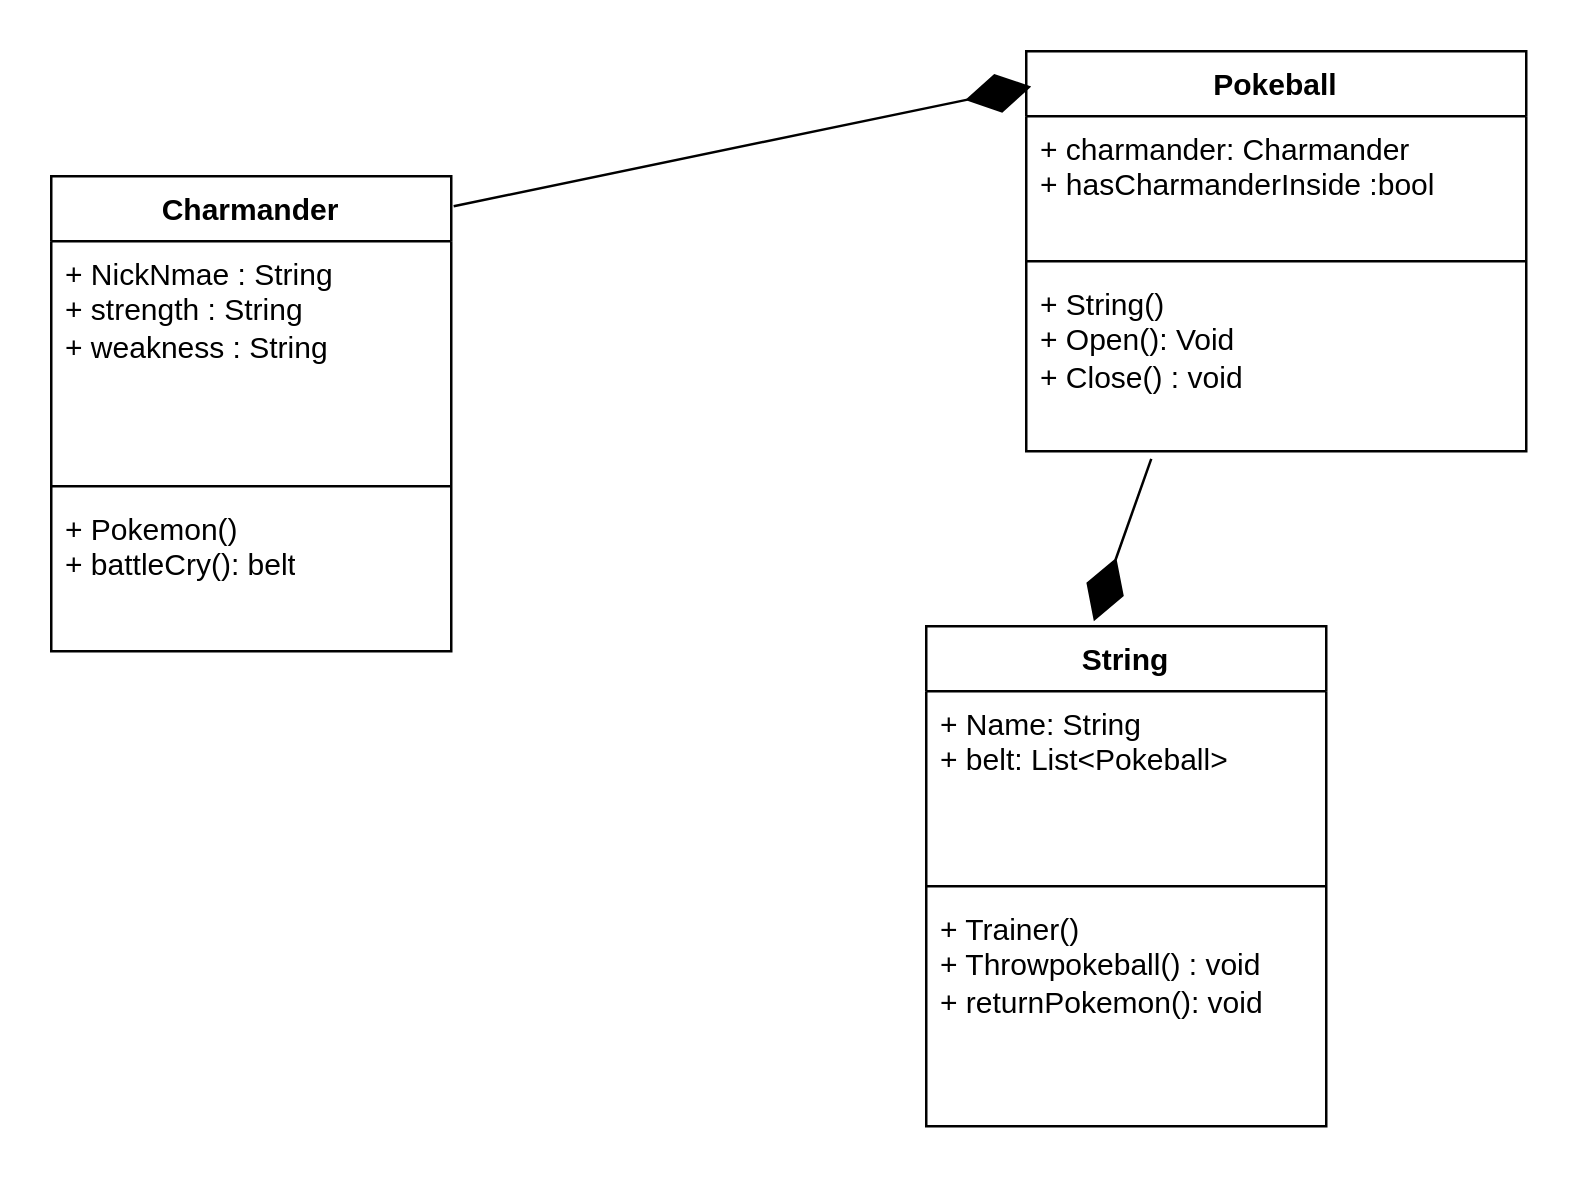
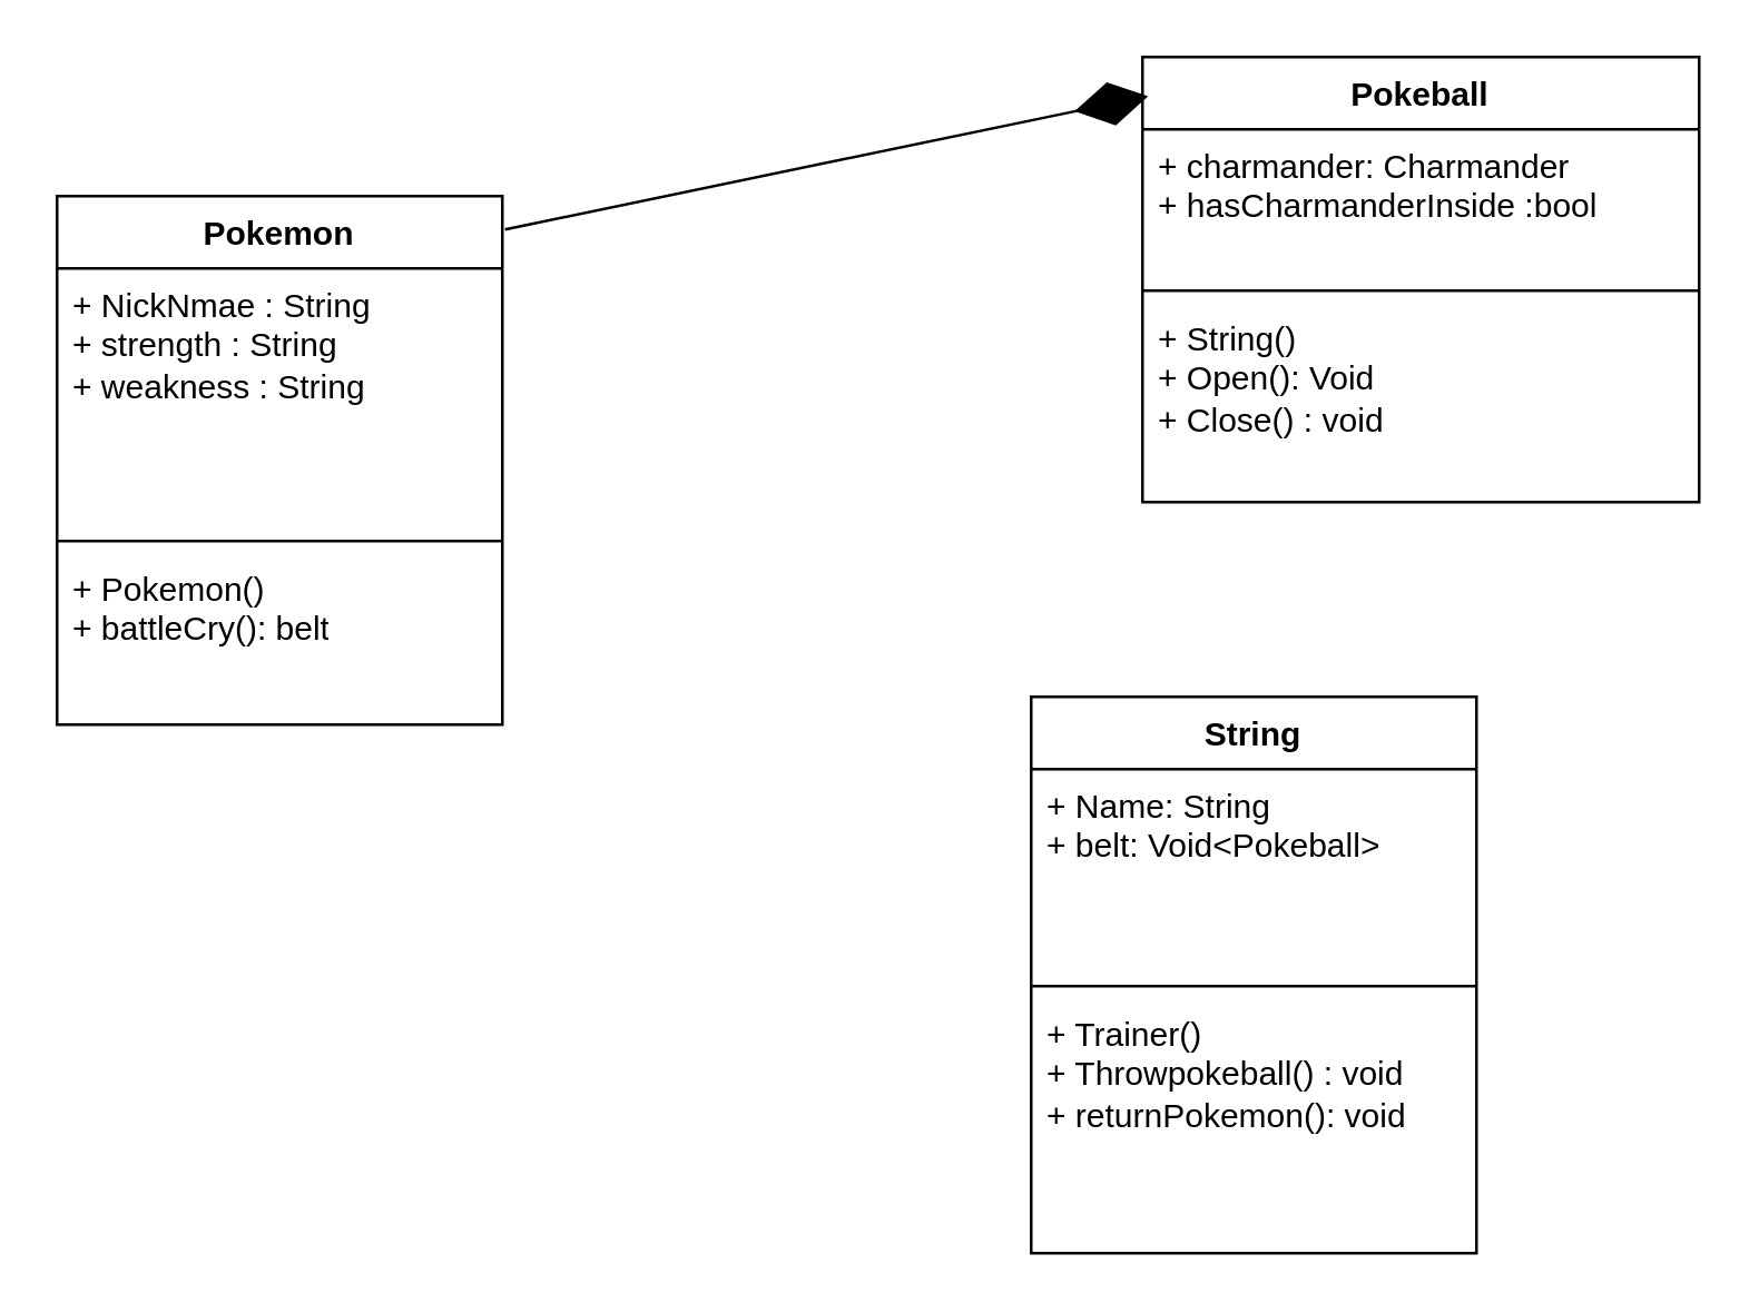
- <mxCell id="2" value="Charmander" style="swimlane;fontStyle=1;align=center;verticalAlign=top;childLayout=stackLayout;horizontal=1;startSize=26;horizontalStack=0;resizeParent=1;resizeParentMax=0;resizeLast=0;collapsible=1;marginBottom=0;whiteSpace=wrap;html=1;" vertex="1" parent="1"><mxGeometry x="20" y="70" width="160" height="190" as="geometry" /></mxCell>
+ <mxCell id="2" value="Pokemon" style="swimlane;fontStyle=1;align=center;verticalAlign=top;childLayout=stackLayout;horizontal=1;startSize=26;horizontalStack=0;resizeParent=1;resizeParentMax=0;resizeLast=0;collapsible=1;marginBottom=0;whiteSpace=wrap;html=1;" vertex="1" parent="1"><mxGeometry x="20" y="70" width="160" height="190" as="geometry" /></mxCell>
- <mxCell id="15" value="" style="endArrow=diamondThin;endFill=1;endSize=24;html=1;rounded=0;entryX=0.419;entryY=-0.01;entryDx=0;entryDy=0;entryPerimeter=0;exitX=0.25;exitY=1.042;exitDx=0;exitDy=0;exitPerimeter=0;" edge="1" parent="1" source="9" target="10"><mxGeometry width="160" relative="1" as="geometry"><mxPoint x="250" y="235" as="sourcePoint" /><mxPoint x="472" y="180" as="targetPoint" /><Array as="points" /></mxGeometry></mxCell>
- <mxCell id="11" value="+ Name: String&lt;div&gt;+ belt: List&amp;lt;Pokeball&amp;gt;&lt;/div&gt;" style="text;strokeColor=none;fillColor=none;align=left;verticalAlign=top;spacingLeft=4;spacingRight=4;overflow=hidden;rotatable=0;points=[[0,0.5],[1,0.5]];portConstraint=eastwest;whiteSpace=wrap;html=1;" vertex="1" parent="10"><mxGeometry y="26" width="160" height="74" as="geometry" /></mxCell>
+ <mxCell id="11" value="+ Name: String&lt;div&gt;+ belt: Void&amp;lt;Pokeball&amp;gt;&lt;/div&gt;" style="text;strokeColor=none;fillColor=none;align=left;verticalAlign=top;spacingLeft=4;spacingRight=4;overflow=hidden;rotatable=0;points=[[0,0.5],[1,0.5]];portConstraint=eastwest;whiteSpace=wrap;html=1;" vertex="1" parent="10"><mxGeometry y="26" width="160" height="74" as="geometry" /></mxCell>
